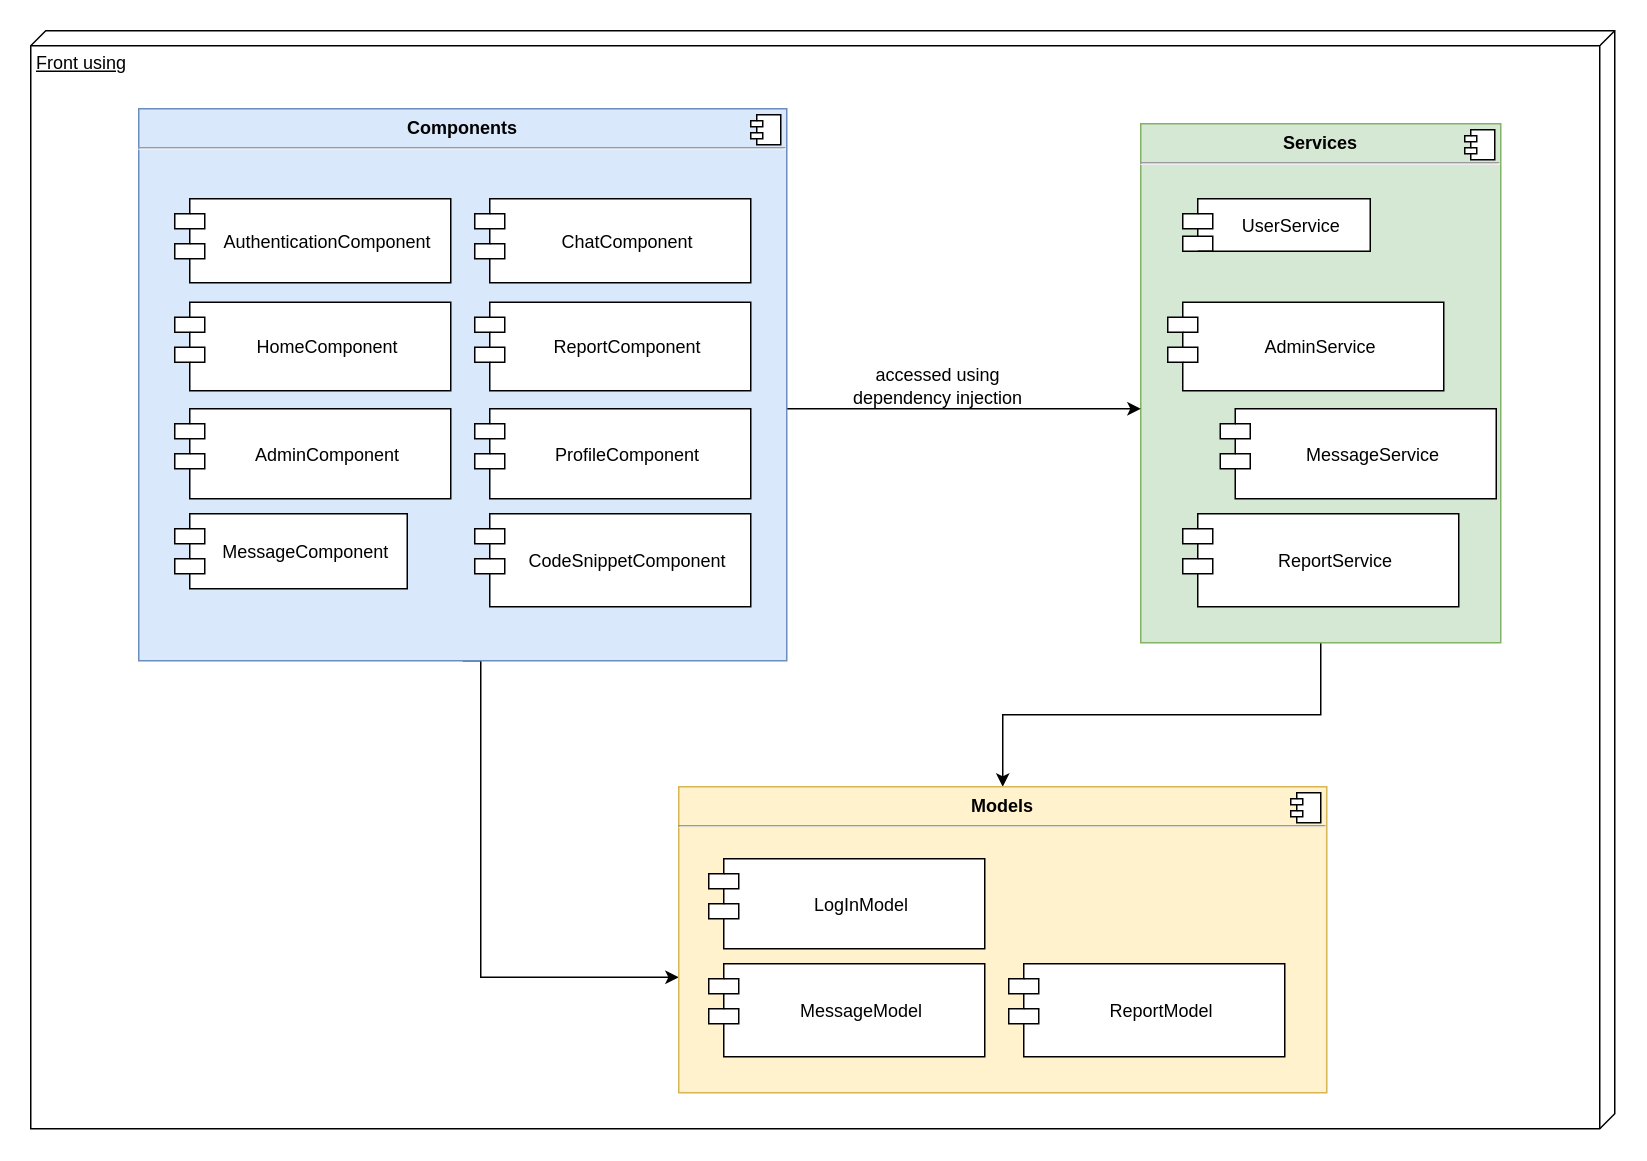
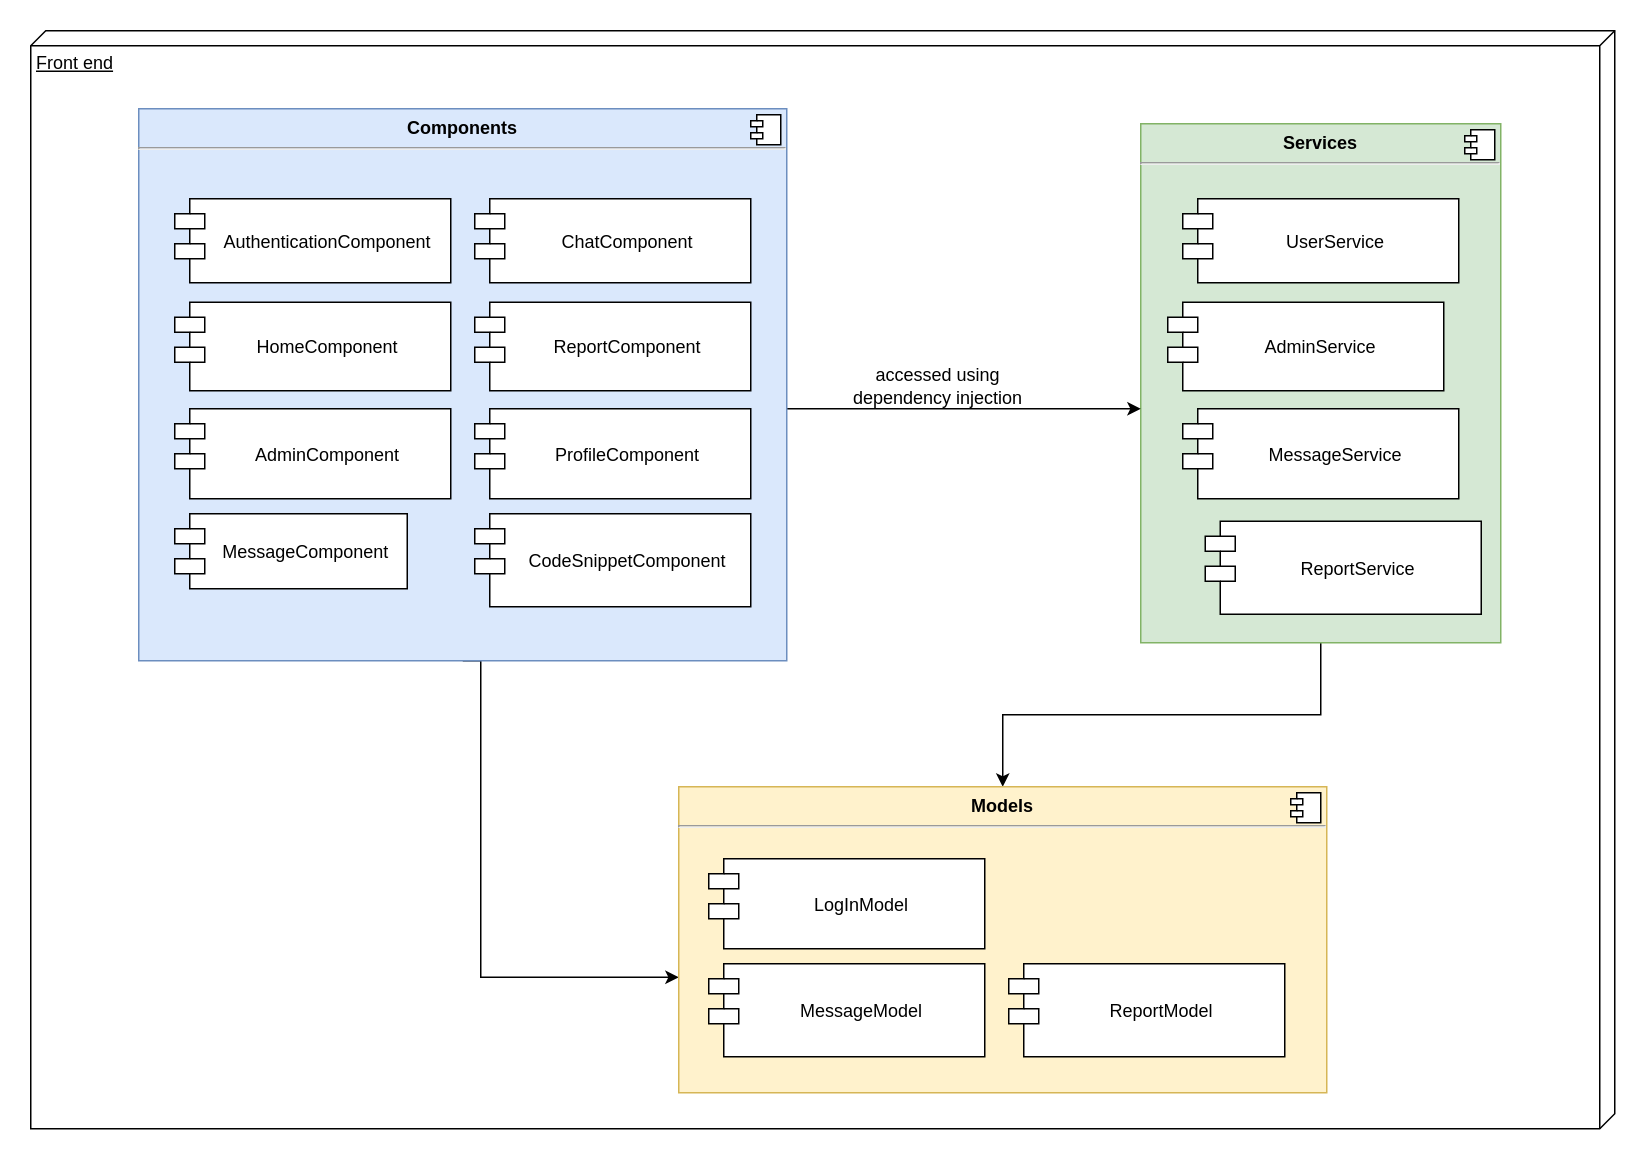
- <mxCell id="2" value="Front using" style="verticalAlign=top;align=left;spacingTop=8;spacingLeft=2;spacingRight=12;shape=cube;size=10;direction=south;fontStyle=4;html=1;" vertex="1" parent="1"><mxGeometry x="20" y="20" width="1056" height="732" as="geometry" /></mxCell>
+ <mxCell id="2" value="Front end" style="verticalAlign=top;align=left;spacingTop=8;spacingLeft=2;spacingRight=12;shape=cube;size=10;direction=south;fontStyle=4;html=1;" vertex="1" parent="1"><mxGeometry x="20" y="20" width="1056" height="732" as="geometry" /></mxCell>
- <mxCell id="22" value="UserService" style="shape=module;align=left;spacingLeft=20;align=center;verticalAlign=middle;" vertex="1" parent="1"><mxGeometry x="788" y="132" width="125" height="35" as="geometry" /></mxCell>
+ <mxCell id="22" value="UserService" style="shape=module;align=left;spacingLeft=20;align=center;verticalAlign=middle;" vertex="1" parent="1"><mxGeometry x="788" y="132" width="184" height="56" as="geometry" /></mxCell>
- <mxCell id="24" value="MessageService" style="shape=module;align=left;spacingLeft=20;align=center;verticalAlign=middle;" vertex="1" parent="1"><mxGeometry x="813" y="272" width="184" height="60" as="geometry" /></mxCell>
+ <mxCell id="24" value="MessageService" style="shape=module;align=left;spacingLeft=20;align=center;verticalAlign=middle;" vertex="1" parent="1"><mxGeometry x="788" y="272" width="184" height="60" as="geometry" /></mxCell>
- <mxCell id="25" value="ReportService" style="shape=module;align=left;spacingLeft=20;align=center;verticalAlign=middle;" vertex="1" parent="1"><mxGeometry x="788" y="342" width="184" height="62" as="geometry" /></mxCell>
+ <mxCell id="25" value="ReportService" style="shape=module;align=left;spacingLeft=20;align=center;verticalAlign=middle;" vertex="1" parent="1"><mxGeometry x="803" y="347" width="184" height="62" as="geometry" /></mxCell>
